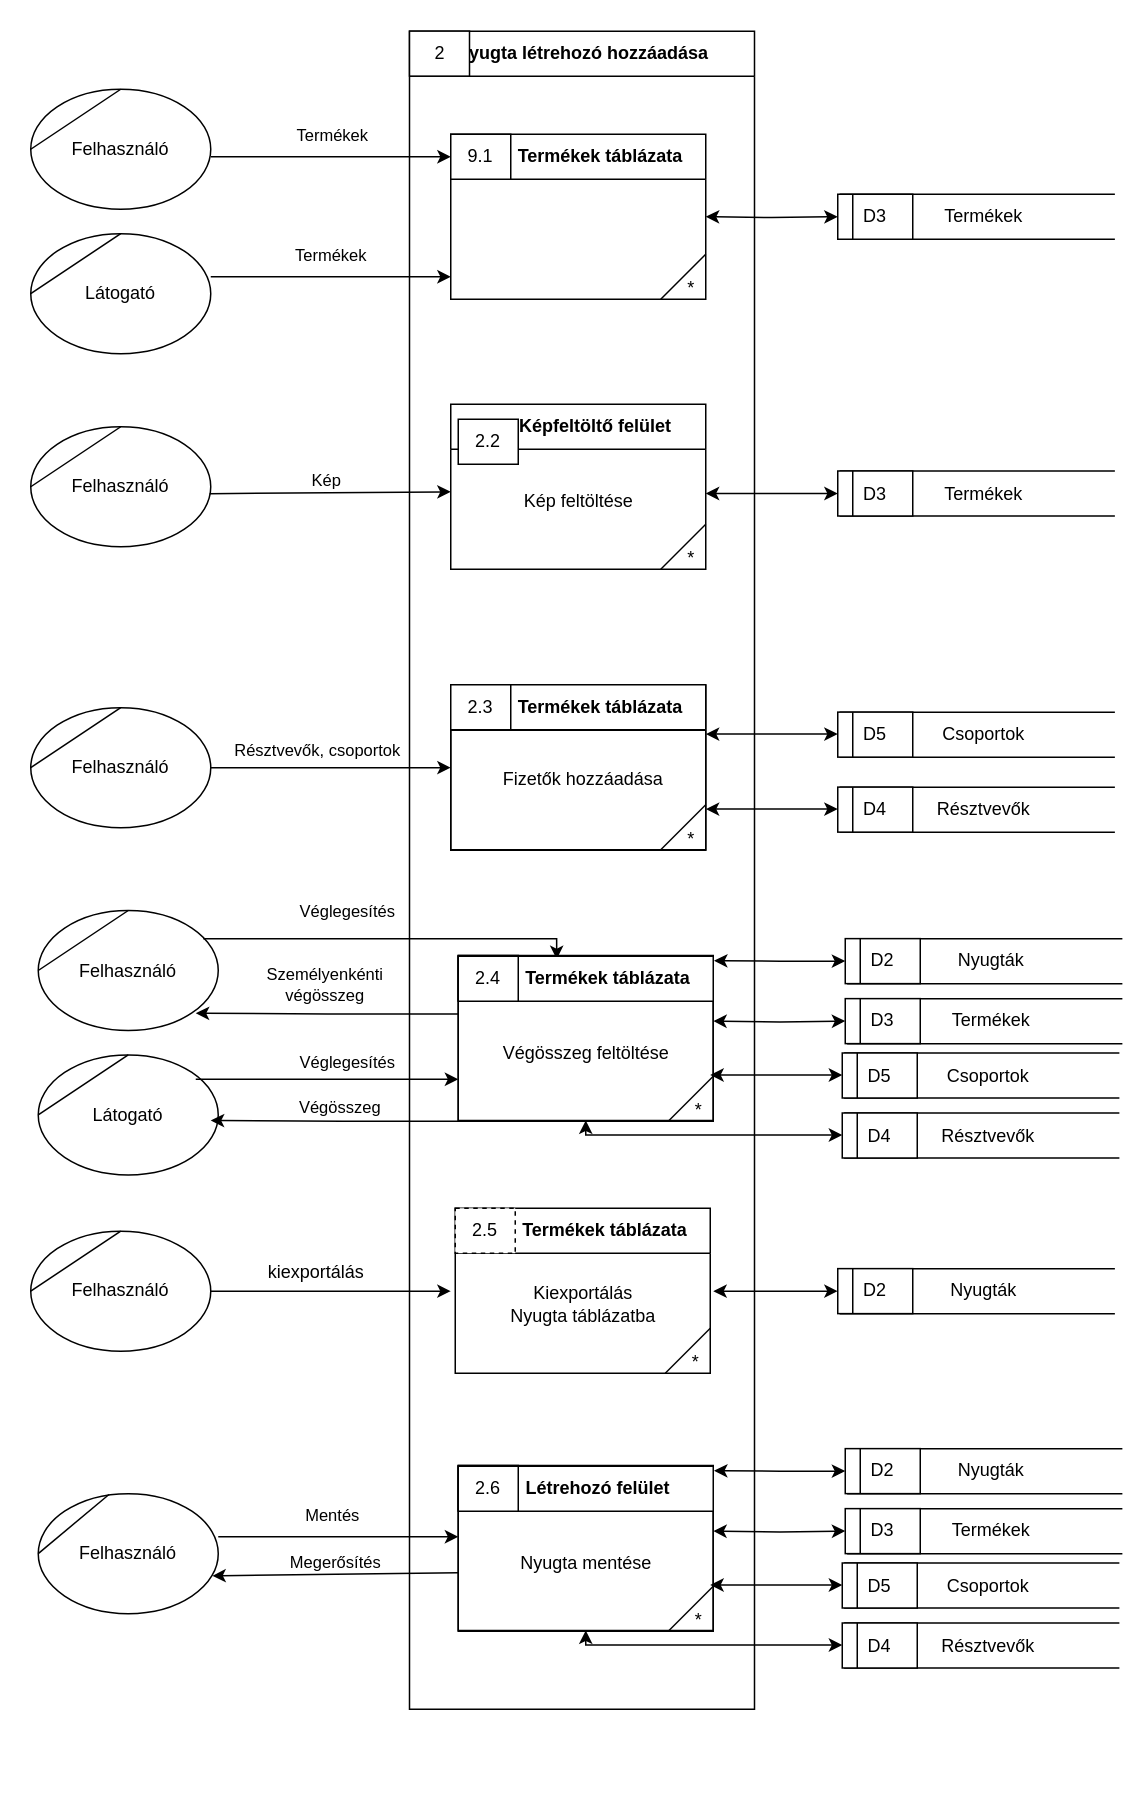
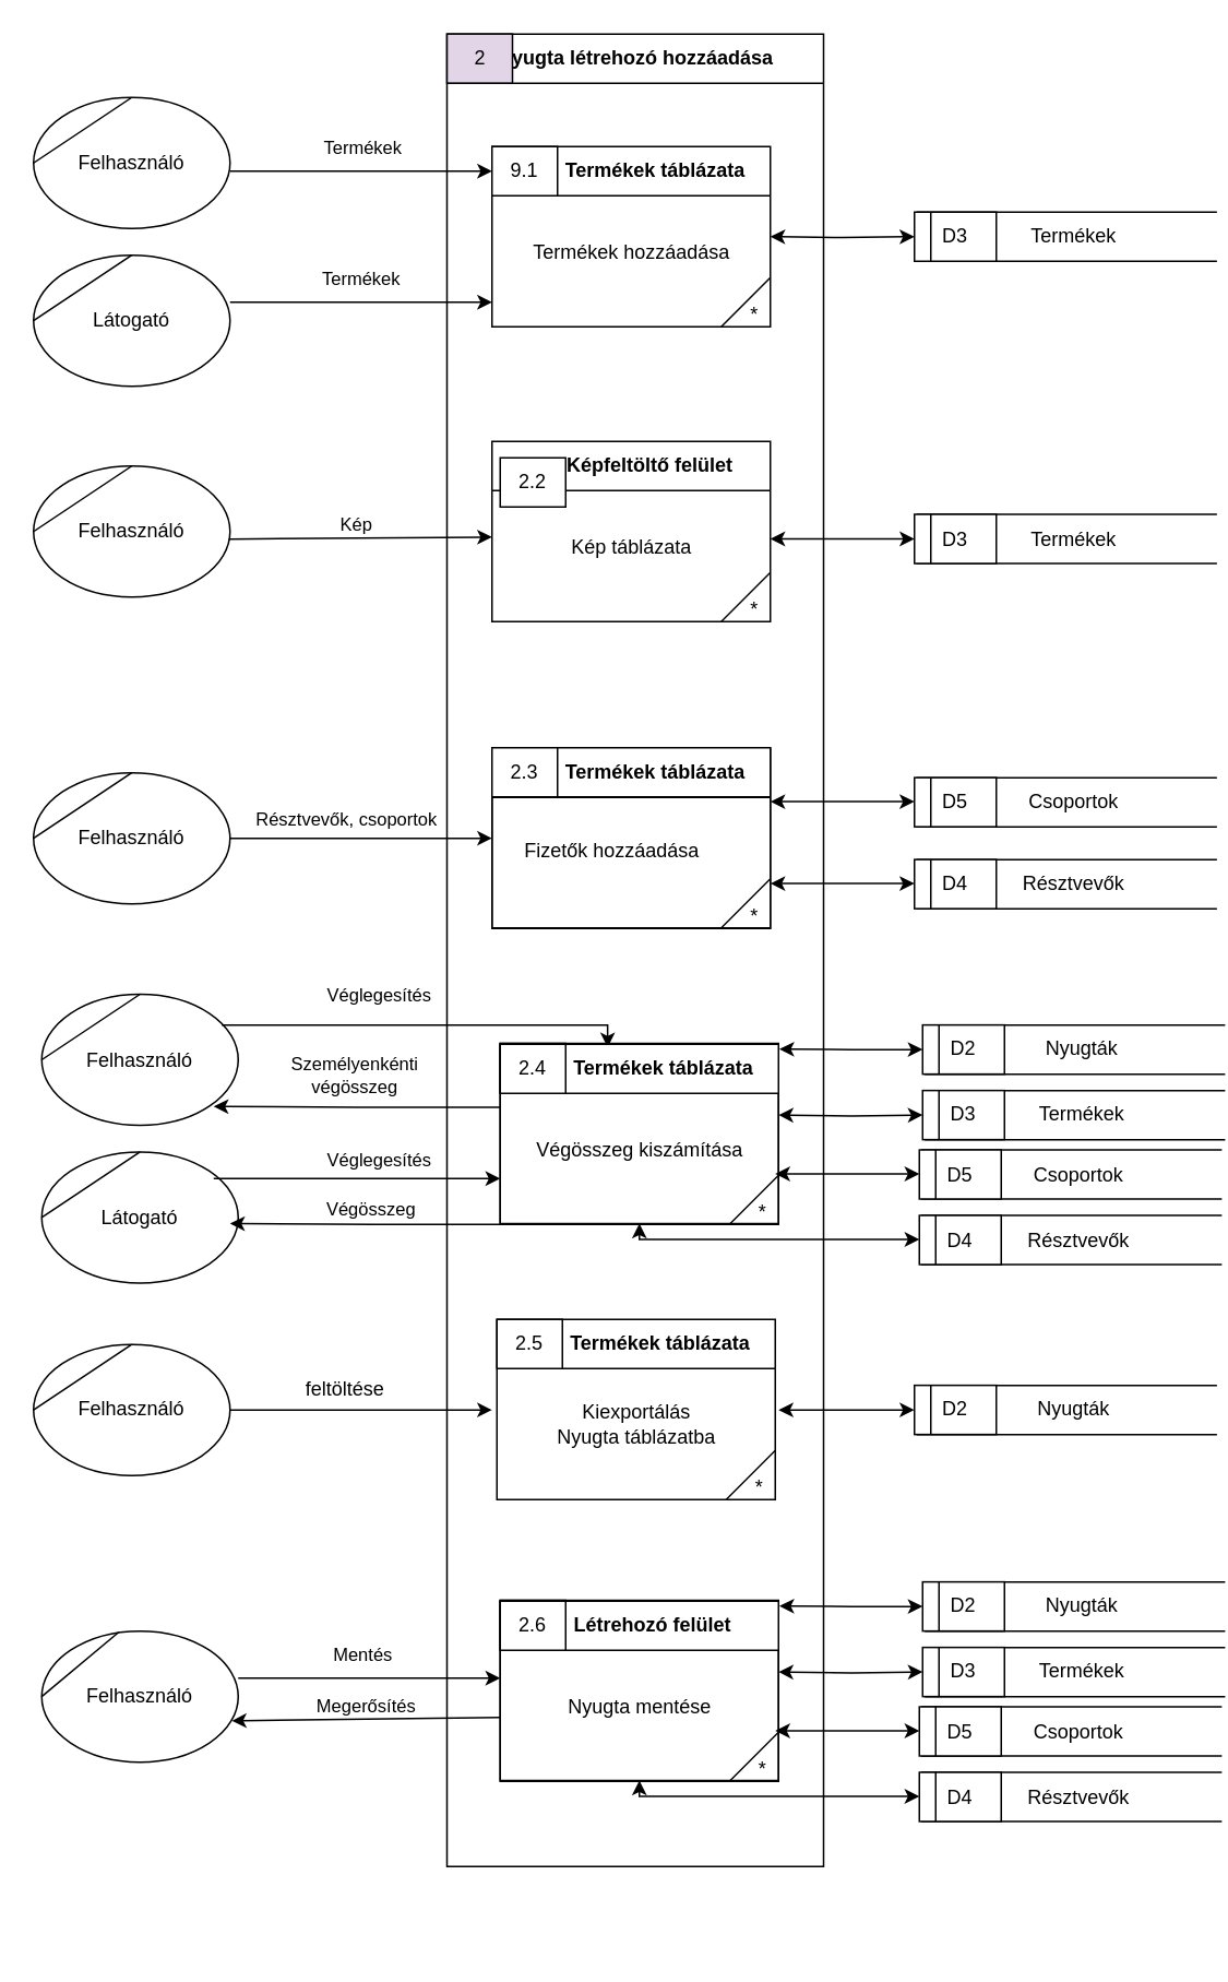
- <mxCell id="141" value="2" style="rounded=0;whiteSpace=wrap;html=1;" vertex="1" parent="135"><mxGeometry width="40" height="30" as="geometry" /></mxCell>
+ <mxCell id="141" value="2" style="rounded=0;whiteSpace=wrap;html=1;fillColor=#e1d5e7;" vertex="1" parent="135"><mxGeometry width="40" height="30" as="geometry" /></mxCell>
+ <mxCell id="9" value="Termékek hozzáadása" style="text;html=1;align=center;verticalAlign=middle;resizable=0;points=[];autosize=1;strokeColor=none;fillColor=none;" vertex="1" parent="7"><mxGeometry x="15" y="50" width="140" height="30" as="geometry" /></mxCell>
- <mxCell id="16" value="Kép feltöltése" style="text;html=1;align=center;verticalAlign=middle;resizable=0;points=[];autosize=1;strokeColor=none;fillColor=none;" vertex="1" parent="13"><mxGeometry x="35" y="50" width="100" height="30" as="geometry" /></mxCell>
+ <mxCell id="16" value="Kép táblázata" style="text;html=1;align=center;verticalAlign=middle;resizable=0;points=[];autosize=1;strokeColor=none;fillColor=none;" vertex="1" parent="13"><mxGeometry x="35" y="50" width="100" height="30" as="geometry" /></mxCell>
- <mxCell id="40" value="Fizetők hozzáadása" style="text;html=1;align=center;verticalAlign=middle;resizable=0;points=[];autosize=1;strokeColor=none;fillColor=none;" vertex="1" parent="38"><mxGeometry x="22.5" y="48" width="130" height="30" as="geometry" /></mxCell>
+ <mxCell id="40" value="Fizetők hozzáadása" style="text;html=1;align=center;verticalAlign=middle;resizable=0;points=[];autosize=1;strokeColor=none;fillColor=none;" vertex="1" parent="38"><mxGeometry x="7.5" y="48" width="130" height="30" as="geometry" /></mxCell>
- <mxCell id="73" value="Végösszeg feltöltése" style="text;html=1;align=center;verticalAlign=middle;resizable=0;points=[];autosize=1;strokeColor=none;fillColor=none;" vertex="1" parent="71"><mxGeometry x="10" y="50" width="150" height="30" as="geometry" /></mxCell>
+ <mxCell id="73" value="Végösszeg kiszámítása" style="text;html=1;align=center;verticalAlign=middle;resizable=0;points=[];autosize=1;strokeColor=none;fillColor=none;" vertex="1" parent="71"><mxGeometry x="10" y="50" width="150" height="30" as="geometry" /></mxCell>
- <mxCell id="151" value="2.5" style="rounded=0;whiteSpace=wrap;html=1;dashed=1;" vertex="1" parent="150"><mxGeometry width="40" height="30" as="geometry" /></mxCell>
+ <mxCell id="151" value="2.5" style="rounded=0;whiteSpace=wrap;html=1;" vertex="1" parent="150"><mxGeometry width="40" height="30" as="geometry" /></mxCell>
- <mxCell id="55" value="kiexportálás" style="text;html=1;align=center;verticalAlign=middle;resizable=0;points=[];autosize=1;strokeColor=none;fillColor=none;" vertex="1" parent="1"><mxGeometry x="165" y="833.25" width="90" height="30" as="geometry" /></mxCell>
+ <mxCell id="55" value="feltöltése" style="text;html=1;align=center;verticalAlign=middle;resizable=0;points=[];autosize=1;strokeColor=none;fillColor=none;" vertex="1" parent="1"><mxGeometry x="165" y="833.25" width="90" height="30" as="geometry" /></mxCell>
